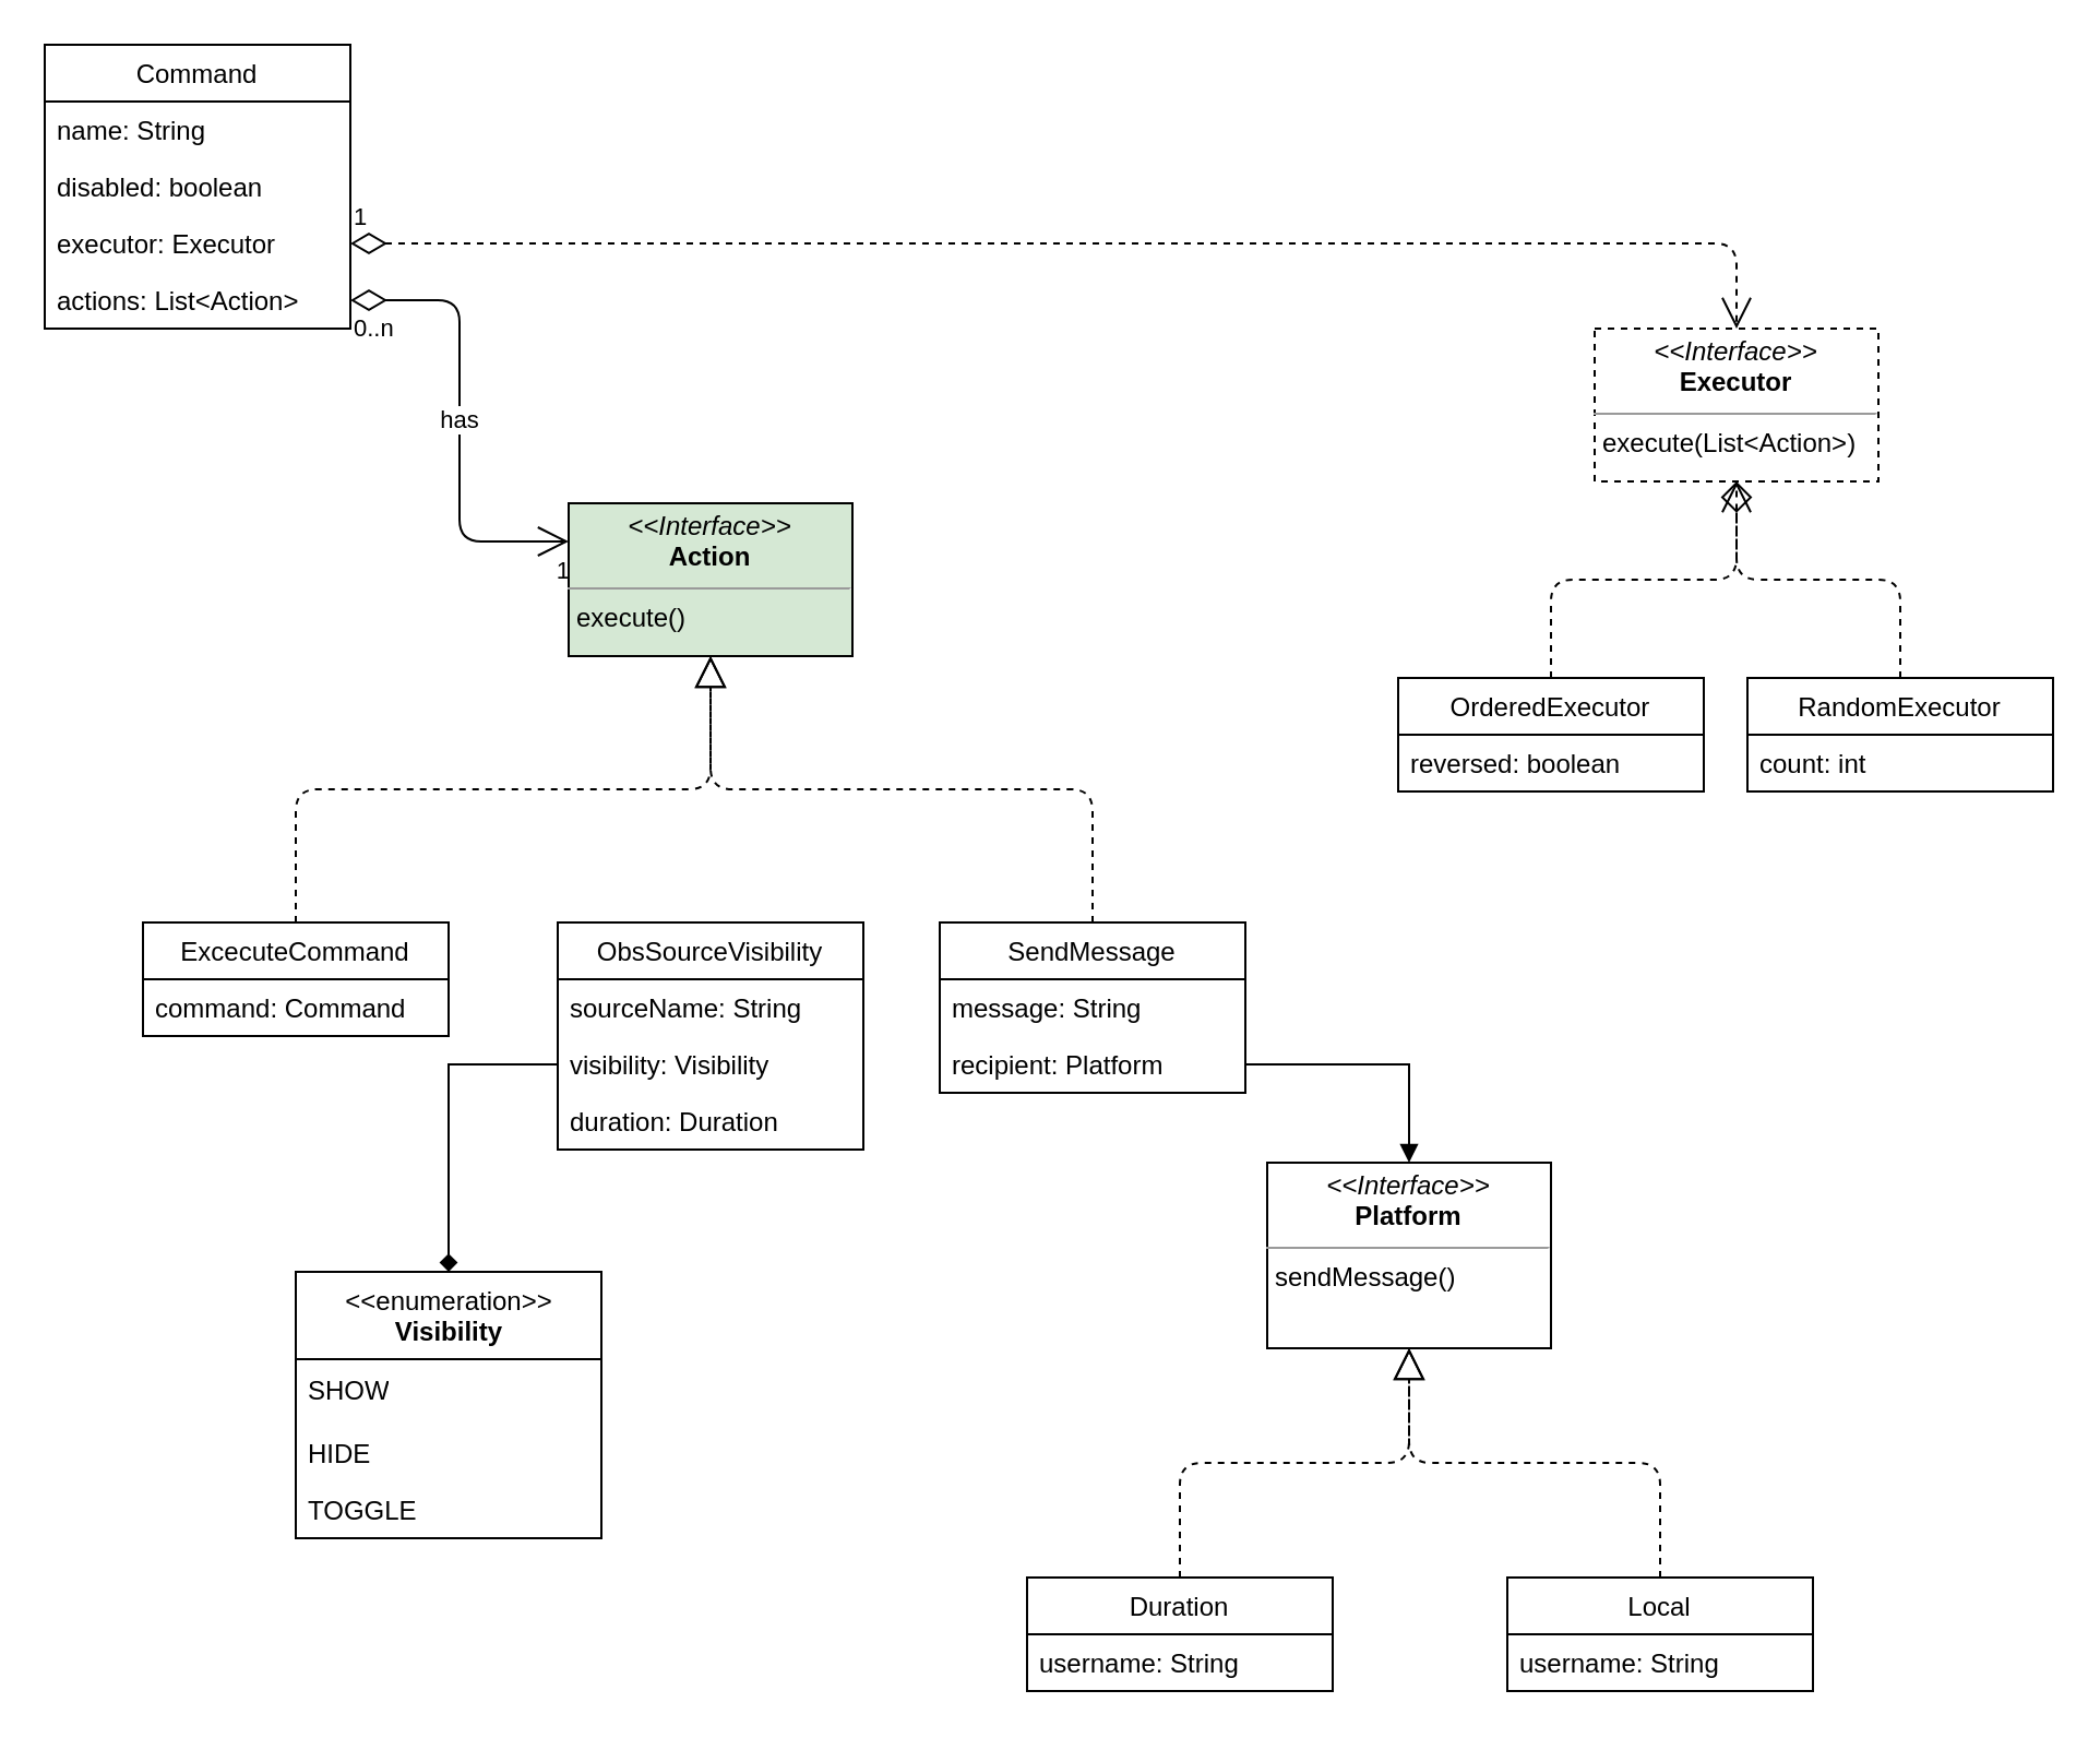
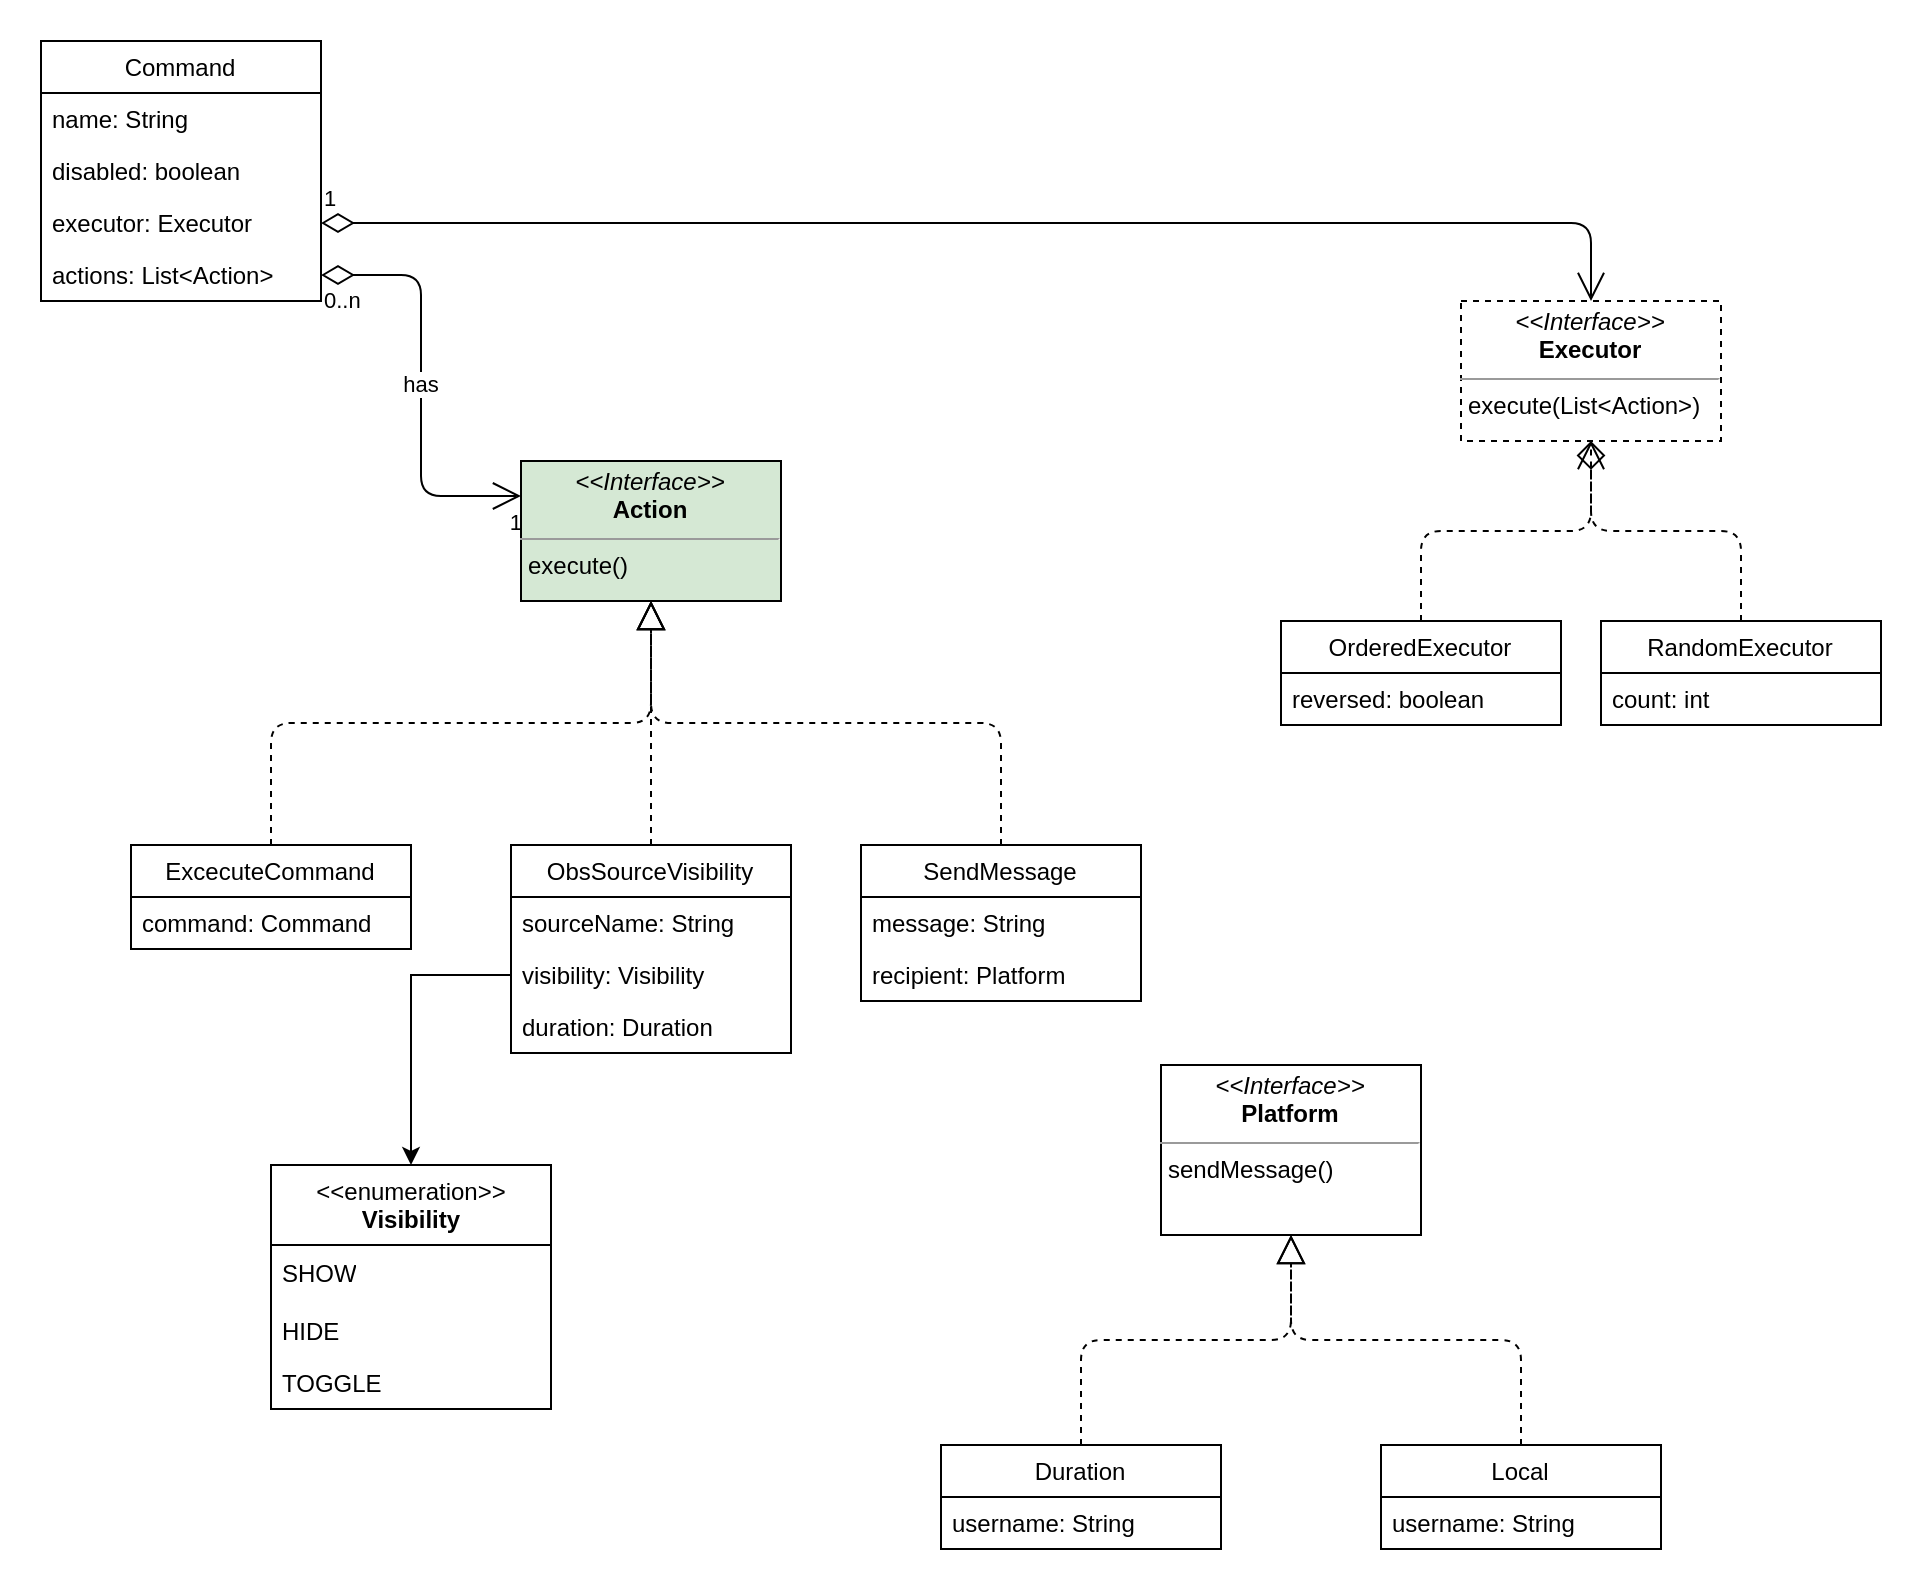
- <mxCell id="37" value="1" style="endArrow=open;html=1;endSize=12;startArrow=diamondThin;startSize=14;startFill=0;edgeStyle=orthogonalEdgeStyle;align=left;verticalAlign=bottom;exitX=1;exitY=0.5;exitDx=0;exitDy=0;entryX=0.5;entryY=0;entryDx=0;entryDy=0;dashed=1;" edge="1" parent="1" source="5" target="36"><mxGeometry x="-1" y="3" relative="1" as="geometry"><mxPoint x="290" y="30" as="sourcePoint" /><mxPoint x="450" y="30" as="targetPoint" /></mxGeometry></mxCell>
+ <mxCell id="37" value="1" style="endArrow=open;html=1;endSize=12;startArrow=diamondThin;startSize=14;startFill=0;edgeStyle=orthogonalEdgeStyle;align=left;verticalAlign=bottom;exitX=1;exitY=0.5;exitDx=0;exitDy=0;entryX=0.5;entryY=0;entryDx=0;entryDy=0;" edge="1" parent="1" source="5" target="36"><mxGeometry x="-1" y="3" relative="1" as="geometry"><mxPoint x="290" y="30" as="sourcePoint" /><mxPoint x="450" y="30" as="targetPoint" /></mxGeometry></mxCell>
+ <mxCell id="18" value="" style="endArrow=block;html=1;endSize=12;startArrow=none;startSize=14;startFill=0;edgeStyle=orthogonalEdgeStyle;exitX=0.5;exitY=0;exitDx=0;exitDy=0;entryX=0.5;entryY=1;entryDx=0;entryDy=0;endFill=0;dashed=1;" edge="1" parent="1" source="10" target="35"><mxGeometry x="0.043" relative="1" as="geometry"><mxPoint x="190" y="352" as="sourcePoint" /><mxPoint x="350" y="308" as="targetPoint" /><mxPoint as="offset" /></mxGeometry></mxCell>
- <mxCell id="20" style="edgeStyle=orthogonalEdgeStyle;rounded=0;orthogonalLoop=1;jettySize=auto;html=1;startArrow=none;startFill=0;endArrow=block;endFill=1;entryX=0.5;entryY=0;entryDx=0;entryDy=0;" edge="1" parent="1" source="17" target="33"><mxGeometry relative="1" as="geometry"><mxPoint x="460" y="552" as="targetPoint" /></mxGeometry></mxCell>
- <mxCell id="14" style="edgeStyle=orthogonalEdgeStyle;rounded=0;orthogonalLoop=1;jettySize=auto;html=1;exitX=0;exitY=0.5;exitDx=0;exitDy=0;endArrow=diamond;" edge="1" parent="1" source="12" target="28"><mxGeometry relative="1" as="geometry"><mxPoint x="160" y="592" as="targetPoint" /></mxGeometry></mxCell>
+ <mxCell id="14" style="edgeStyle=orthogonalEdgeStyle;rounded=0;orthogonalLoop=1;jettySize=auto;html=1;exitX=0;exitY=0.5;exitDx=0;exitDy=0;" edge="1" parent="1" source="12" target="28"><mxGeometry relative="1" as="geometry"><mxPoint x="160" y="592" as="targetPoint" /></mxGeometry></mxCell>
